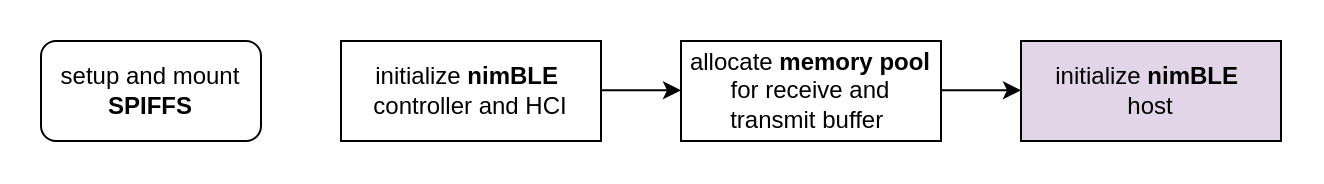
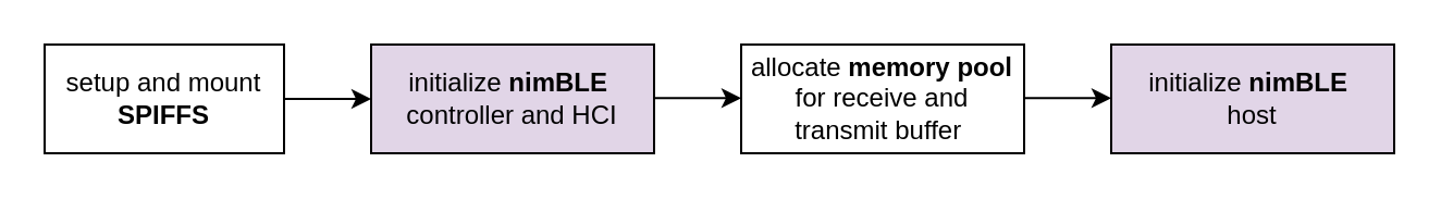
- <mxCell id="2" value="setup and mount &lt;b&gt;SPIFFS&lt;/b&gt;" style="whiteSpace=wrap;html=1;rounded=1;" vertex="1" parent="1"><mxGeometry x="20" y="20" width="110" height="50" as="geometry" /></mxCell>
+ <mxCell id="2" value="setup and mount &lt;b&gt;SPIFFS&lt;/b&gt;" style="rounded=0;whiteSpace=wrap;html=1;" vertex="1" parent="1"><mxGeometry x="20" y="20" width="110" height="50" as="geometry" /></mxCell>
+ <mxCell id="6" value="" style="endArrow=classic;html=1;exitX=1;exitY=0.5;exitDx=0;exitDy=0;entryX=0;entryY=0.5;entryDx=0;entryDy=0;" edge="1" parent="1" source="2" target="3"><mxGeometry width="50" height="50" relative="1" as="geometry"><mxPoint x="310" y="140" as="sourcePoint" /><mxPoint x="360" y="90" as="targetPoint" /></mxGeometry></mxCell>
- <mxCell id="3" value="initialize &lt;b&gt;nimBLE&lt;/b&gt;&amp;nbsp;&lt;br&gt;controller and HCI" style="rounded=0;whiteSpace=wrap;html=1;" vertex="1" parent="1"><mxGeometry x="170" y="20" width="130" height="50" as="geometry" /></mxCell>
+ <mxCell id="3" value="initialize &lt;b&gt;nimBLE&lt;/b&gt;&amp;nbsp;&lt;br&gt;controller and HCI" style="rounded=0;whiteSpace=wrap;html=1;fillColor=#e1d5e7;" vertex="1" parent="1"><mxGeometry x="170" y="20" width="130" height="50" as="geometry" /></mxCell>
